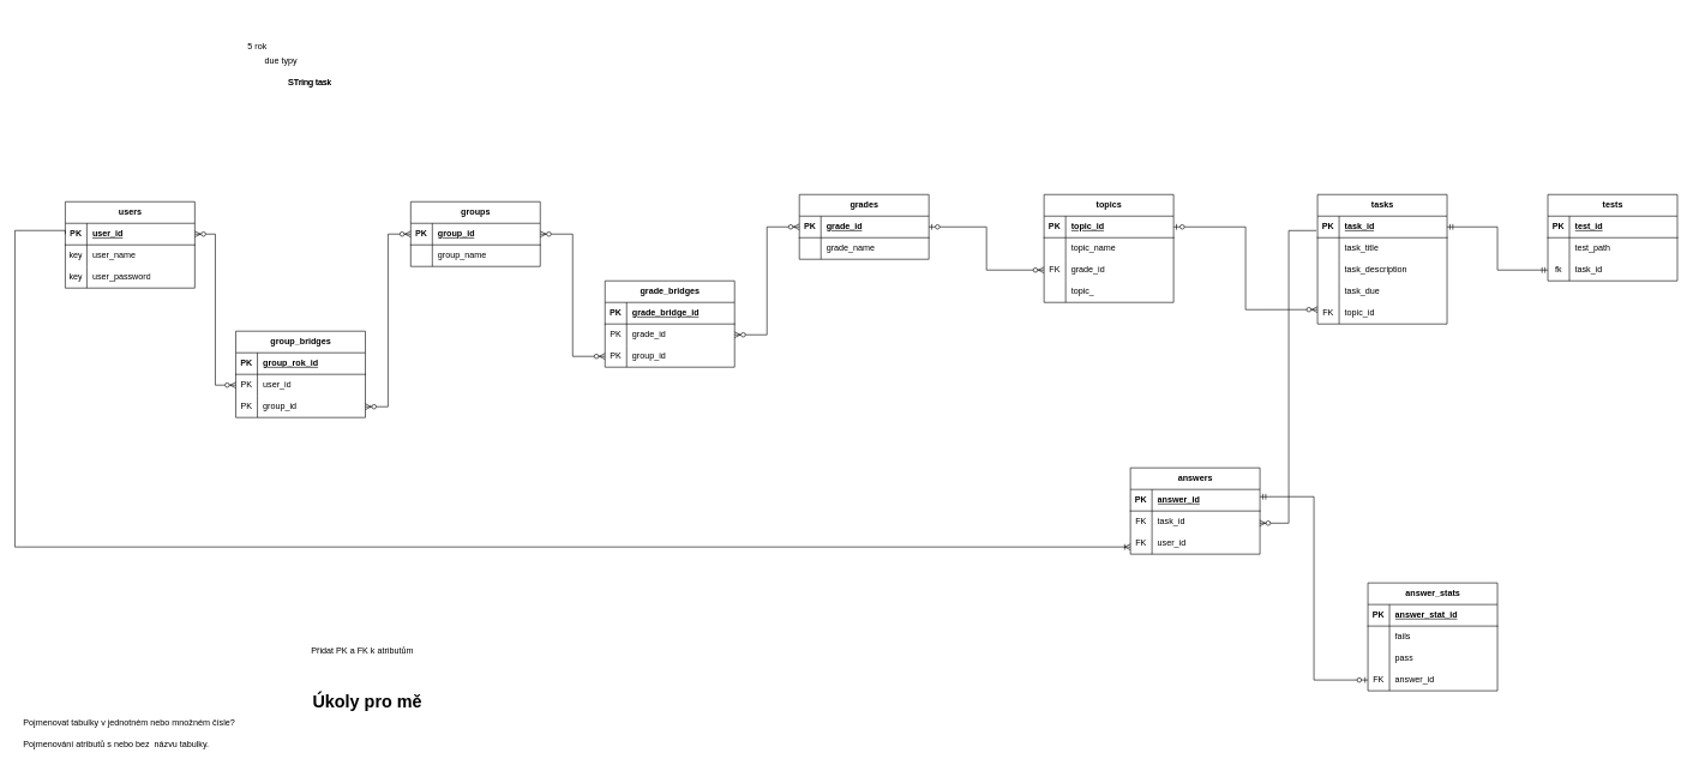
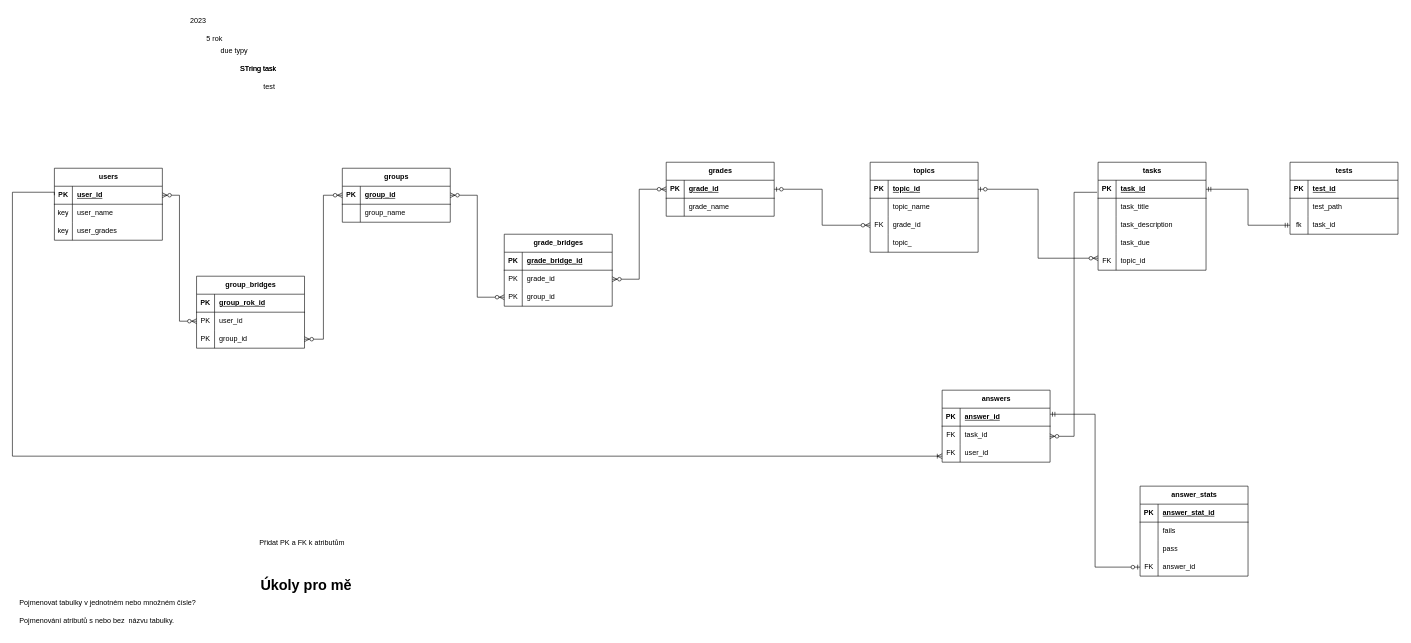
+ <mxCell id="119" value="2023" style="text;html=1;align=center;verticalAlign=middle;whiteSpace=wrap;rounded=0;" vertex="1" parent="1"><mxGeometry x="300" y="20" width="60" height="30" as="geometry" /></mxCell>
+ <mxCell id="124" value="test" style="text;html=1;align=center;verticalAlign=middle;whiteSpace=wrap;rounded=0;" vertex="1" parent="1"><mxGeometry x="420" y="130" width="57" height="30" as="geometry" /></mxCell>
- <mxCell id="44" value="user_password" style="shape=partialRectangle;connectable=0;fillColor=none;top=0;left=0;bottom=0;right=0;align=left;spacingLeft=6;overflow=hidden;whiteSpace=wrap;html=1;" parent="42" vertex="1"><mxGeometry x="30" width="150" height="30" as="geometry"><mxRectangle width="150" height="30" as="alternateBounds" /></mxGeometry></mxCell>
+ <mxCell id="44" value="user_grades" style="shape=partialRectangle;connectable=0;fillColor=none;top=0;left=0;bottom=0;right=0;align=left;spacingLeft=6;overflow=hidden;whiteSpace=wrap;html=1;" parent="42" vertex="1"><mxGeometry x="30" width="150" height="30" as="geometry"><mxRectangle width="150" height="30" as="alternateBounds" /></mxGeometry></mxCell>
